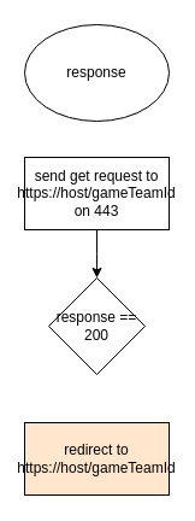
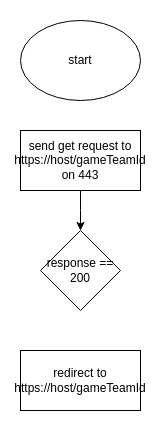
- <mxCell id="2" value="response" style="ellipse;whiteSpace=wrap;html=1;" vertex="1" parent="1"><mxGeometry x="20" y="20" width="120" height="80" as="geometry" /></mxCell>
+ <mxCell id="2" value="start" style="ellipse;whiteSpace=wrap;html=1;" vertex="1" parent="1"><mxGeometry x="20" y="20" width="120" height="80" as="geometry" /></mxCell>
- <mxCell id="6" value="redirect to https://host/gameTeamId" style="rounded=0;whiteSpace=wrap;html=1;fillColor=#ffe6cc;" vertex="1" parent="1"><mxGeometry x="20" y="350" width="120" height="60" as="geometry" /></mxCell>
+ <mxCell id="6" value="redirect to https://host/gameTeamId" style="rounded=0;whiteSpace=wrap;html=1;" vertex="1" parent="1"><mxGeometry x="20" y="350" width="120" height="60" as="geometry" /></mxCell>
